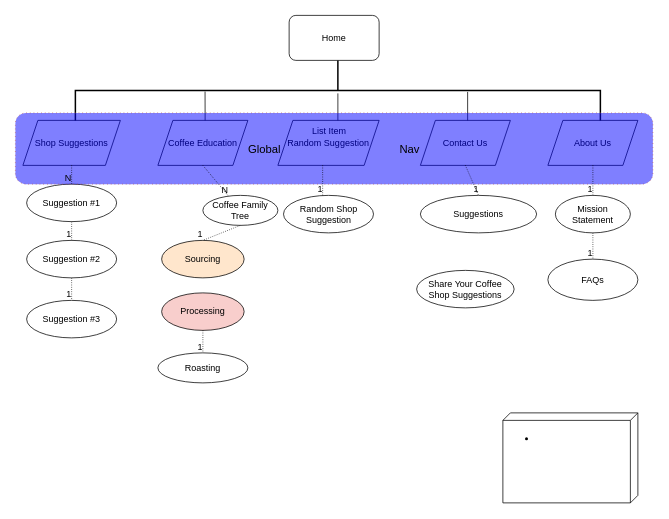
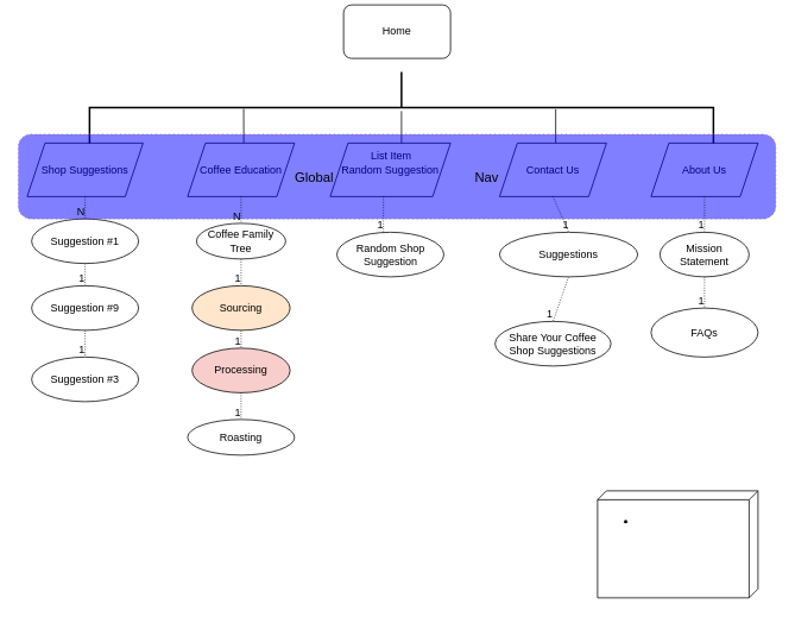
- <mxCell id="2" value="Home" style="rounded=1;whiteSpace=wrap;html=1;" vertex="1" parent="1"><mxGeometry x="385" y="20" width="120" height="60" as="geometry" /></mxCell>
+ <mxCell id="2" value="Home" style="rounded=1;whiteSpace=wrap;html=1;" vertex="1" parent="1"><mxGeometry x="385" y="5" width="120" height="60" as="geometry" /></mxCell>
- <mxCell id="8" value="Coffee Family Tree" style="ellipse;whiteSpace=wrap;html=1;" vertex="1" parent="1"><mxGeometry x="270" y="260" width="100" height="40" as="geometry" /></mxCell>
+ <mxCell id="8" value="Coffee Family Tree" style="ellipse;whiteSpace=wrap;html=1;" vertex="1" parent="1"><mxGeometry x="220" y="250" width="100" height="40" as="geometry" /></mxCell>
+ <mxCell id="44" value="" style="endArrow=none;html=1;rounded=0;dashed=1;dashPattern=1 2;exitX=0.5;exitY=1;exitDx=0;exitDy=0;entryX=0.5;entryY=0;entryDx=0;entryDy=0;" edge="1" parent="1" source="13" target="14"><mxGeometry relative="1" as="geometry"><mxPoint x="440" y="360" as="sourcePoint" /><mxPoint x="600" y="360" as="targetPoint" /></mxGeometry></mxCell>
+ <mxCell id="45" value="1" style="resizable=0;html=1;align=right;verticalAlign=bottom;" connectable="0" vertex="1" parent="44"><mxGeometry x="1" relative="1" as="geometry" /></mxCell>
- <mxCell id="18" value="Suggestion #2" style="ellipse;whiteSpace=wrap;html=1;" vertex="1" parent="1"><mxGeometry x="35" y="320" width="120" height="50" as="geometry" /></mxCell>
+ <mxCell id="18" value="Suggestion #9" style="ellipse;whiteSpace=wrap;html=1;" vertex="1" parent="1"><mxGeometry x="35" y="320" width="120" height="50" as="geometry" /></mxCell>
+ <mxCell id="36" value="" style="endArrow=none;html=1;rounded=0;dashed=1;dashPattern=1 2;exitX=0.5;exitY=1;exitDx=0;exitDy=0;entryX=0.5;entryY=0;entryDx=0;entryDy=0;" edge="1" parent="1" source="9" target="10"><mxGeometry relative="1" as="geometry"><mxPoint x="440" y="360" as="sourcePoint" /><mxPoint x="600" y="360" as="targetPoint" /></mxGeometry></mxCell>
+ <mxCell id="37" value="1" style="resizable=0;html=1;align=right;verticalAlign=bottom;" connectable="0" vertex="1" parent="36"><mxGeometry x="1" relative="1" as="geometry" /></mxCell>
